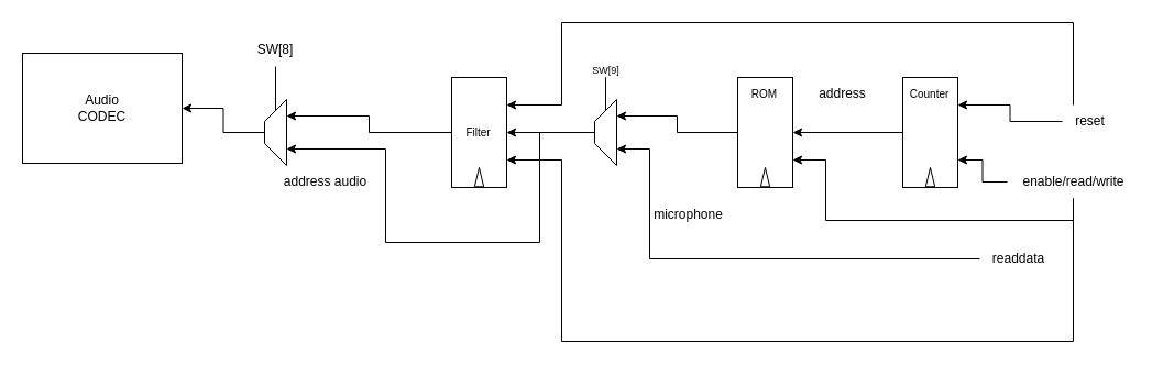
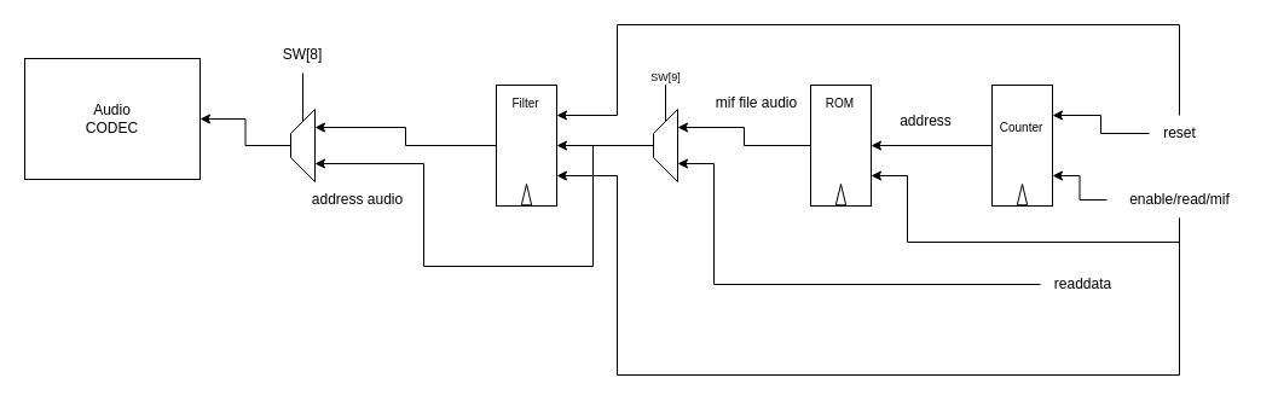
- <mxCell id="9" value="&lt;font style=&quot;font-size: 10px;&quot;&gt;Counter&lt;/font&gt;" style="text;html=1;strokeColor=none;fillColor=none;align=center;verticalAlign=middle;whiteSpace=wrap;rounded=0;" vertex="1" parent="6"><mxGeometry x="13.462" y="8.333" width="23.077" height="12.5" as="geometry" /></mxCell>
+ <mxCell id="9" value="&lt;font style=&quot;font-size: 10px;&quot;&gt;Counter&lt;/font&gt;" style="text;html=1;strokeColor=none;fillColor=none;align=center;verticalAlign=middle;whiteSpace=wrap;rounded=0;" vertex="1" parent="6"><mxGeometry x="13.462" y="28.333" width="23.077" height="12.5" as="geometry" /></mxCell>
+ <mxCell id="34" value="mif file audio" style="text;html=1;align=center;verticalAlign=middle;resizable=0;points=[];autosize=1;strokeColor=none;fillColor=none;" vertex="1" parent="1"><mxGeometry x="580" y="70" width="90" height="30" as="geometry" /></mxCell>
- <mxCell id="33" value="address" style="text;html=1;align=center;verticalAlign=middle;resizable=0;points=[];autosize=1;strokeColor=none;fillColor=none;" vertex="1" parent="1"><mxGeometry x="730" y="70" width="70" height="30" as="geometry" /></mxCell>
+ <mxCell id="33" value="address" style="text;html=1;align=center;verticalAlign=middle;resizable=0;points=[];autosize=1;strokeColor=none;fillColor=none;" vertex="1" parent="1"><mxGeometry x="730" y="85" width="70" height="30" as="geometry" /></mxCell>
- <mxCell id="25" value="reset" style="text;html=1;align=center;verticalAlign=middle;resizable=0;points=[];autosize=1;strokeColor=none;fillColor=none;" vertex="1" parent="1"><mxGeometry x="965" y="95" width="50" height="30" as="geometry" /></mxCell>
+ <mxCell id="25" value="reset" style="text;html=1;align=center;verticalAlign=middle;resizable=0;points=[];autosize=1;strokeColor=none;fillColor=none;" vertex="1" parent="1"><mxGeometry x="950" y="95" width="50" height="30" as="geometry" /></mxCell>
- <mxCell id="13" value="&lt;font style=&quot;font-size: 10px;&quot;&gt;Filter&lt;/font&gt;" style="text;html=1;strokeColor=none;fillColor=none;align=center;verticalAlign=middle;whiteSpace=wrap;rounded=0;" vertex="1" parent="10"><mxGeometry x="13.462" y="43.333" width="23.077" height="12.5" as="geometry" /></mxCell>
+ <mxCell id="13" value="&lt;font style=&quot;font-size: 10px;&quot;&gt;Filter&lt;/font&gt;" style="text;html=1;strokeColor=none;fillColor=none;align=center;verticalAlign=middle;whiteSpace=wrap;rounded=0;" vertex="1" parent="10"><mxGeometry x="13.462" y="8.333" width="23.077" height="12.5" as="geometry" /></mxCell>
- <mxCell id="39" value="enable/read/write" style="text;html=1;align=center;verticalAlign=middle;resizable=0;points=[];autosize=1;strokeColor=none;fillColor=none;" vertex="1" parent="1"><mxGeometry x="915" y="150" width="120" height="30" as="geometry" /></mxCell>
+ <mxCell id="39" value="enable/read/mif" style="text;html=1;align=center;verticalAlign=middle;resizable=0;points=[];autosize=1;strokeColor=none;fillColor=none;" vertex="1" parent="1"><mxGeometry x="915" y="150" width="120" height="30" as="geometry" /></mxCell>
- <mxCell id="35" value="microphone" style="text;html=1;align=center;verticalAlign=middle;resizable=0;points=[];autosize=1;strokeColor=none;fillColor=none;" vertex="1" parent="1"><mxGeometry x="580" y="180" width="90" height="30" as="geometry" /></mxCell>
- <mxCell id="22" value="readdata" style="text;html=1;align=center;verticalAlign=middle;resizable=0;points=[];autosize=1;strokeColor=none;fillColor=none;" vertex="1" parent="1"><mxGeometry x="890" y="220" width="70" height="30" as="geometry" /></mxCell>
+ <mxCell id="22" value="readdata" style="text;html=1;align=center;verticalAlign=middle;resizable=0;points=[];autosize=1;strokeColor=none;fillColor=none;" vertex="1" parent="1"><mxGeometry x="860" y="220" width="70" height="30" as="geometry" /></mxCell>
